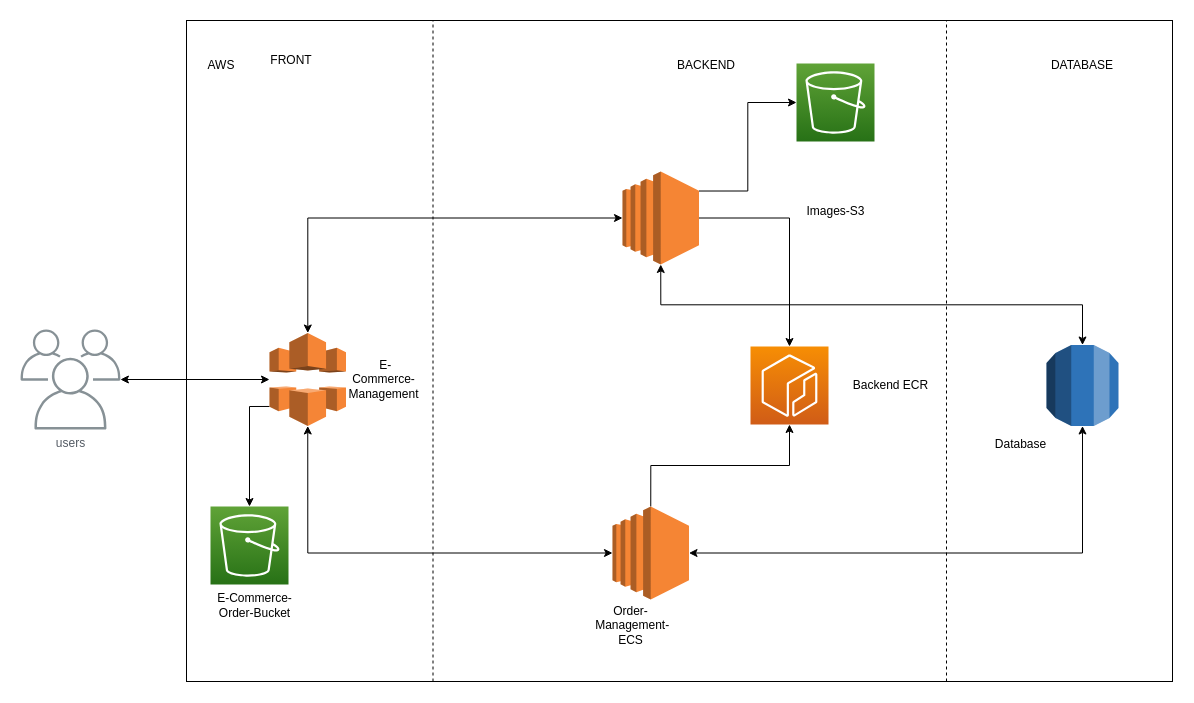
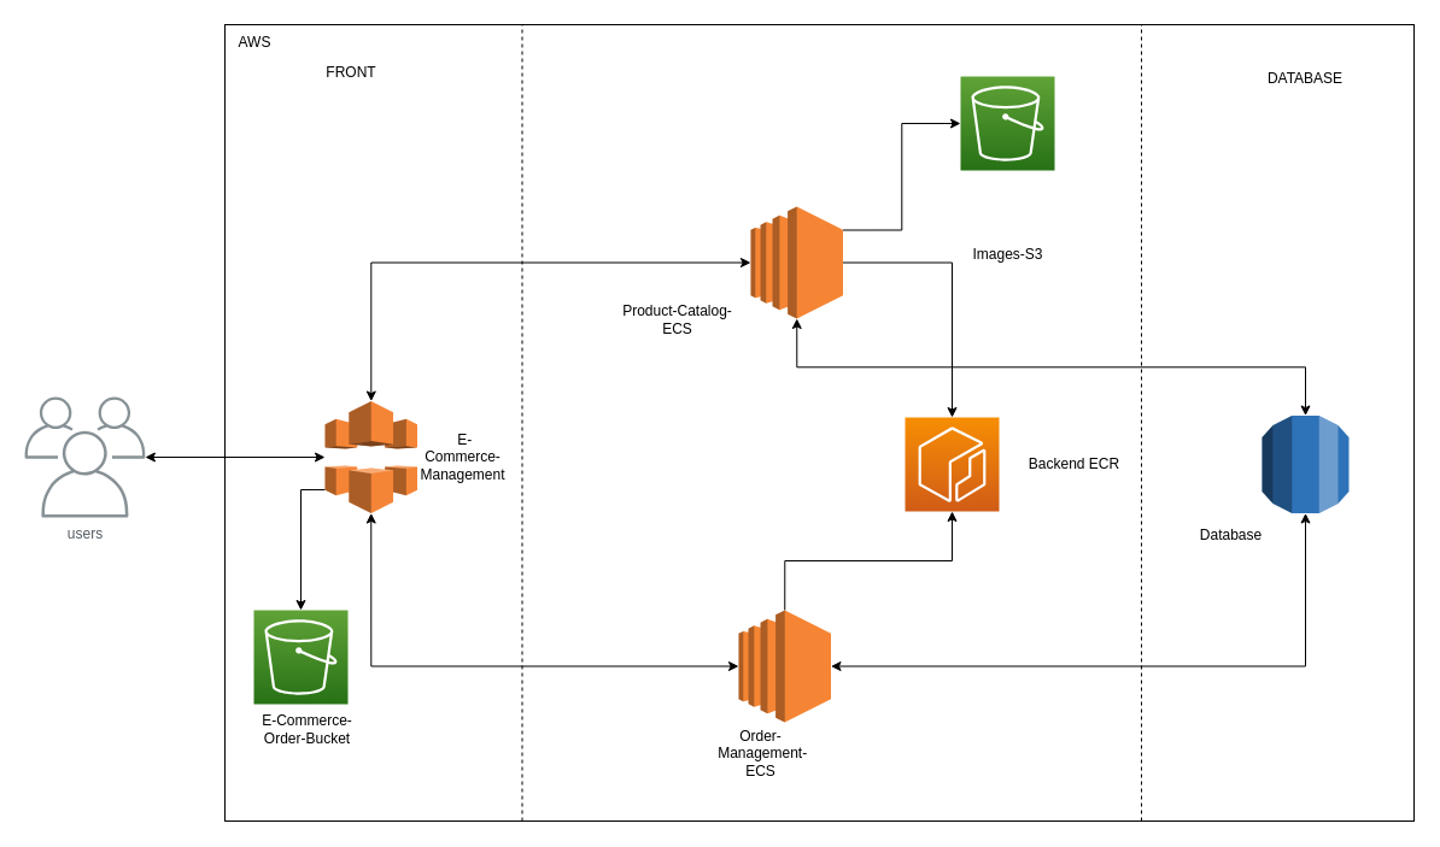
- <mxCell id="3" value="AWS" style="text;html=1;strokeColor=none;fillColor=none;align=center;verticalAlign=middle;whiteSpace=wrap;rounded=0;" vertex="1" parent="1"><mxGeometry x="196" y="50" width="50" height="30" as="geometry" /></mxCell>
+ <mxCell id="3" value="AWS" style="text;html=1;strokeColor=none;fillColor=none;align=center;verticalAlign=middle;whiteSpace=wrap;rounded=0;" vertex="1" parent="1"><mxGeometry x="186" y="20" width="50" height="30" as="geometry" /></mxCell>
- <mxCell id="21" value="BACKEND" style="text;html=1;strokeColor=none;fillColor=none;align=center;verticalAlign=middle;whiteSpace=wrap;rounded=0;" vertex="1" parent="1"><mxGeometry x="676" y="50" width="60" height="30" as="geometry" /></mxCell>
+ <mxCell id="28" value="Product-Catalog-ECS" style="text;html=1;strokeColor=none;fillColor=none;align=center;verticalAlign=middle;whiteSpace=wrap;rounded=0;" vertex="1" parent="1"><mxGeometry x="511" y="250" width="101" height="30" as="geometry" /></mxCell>
